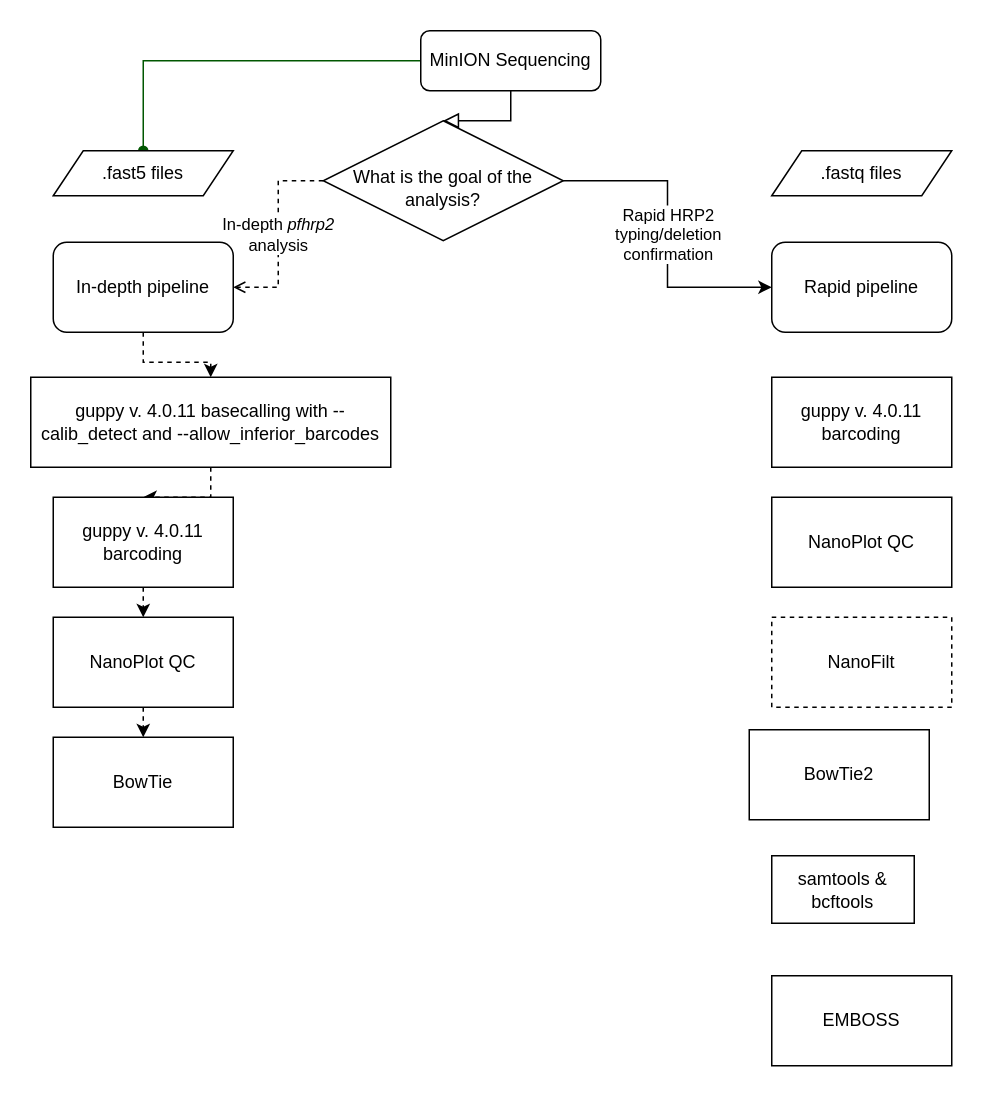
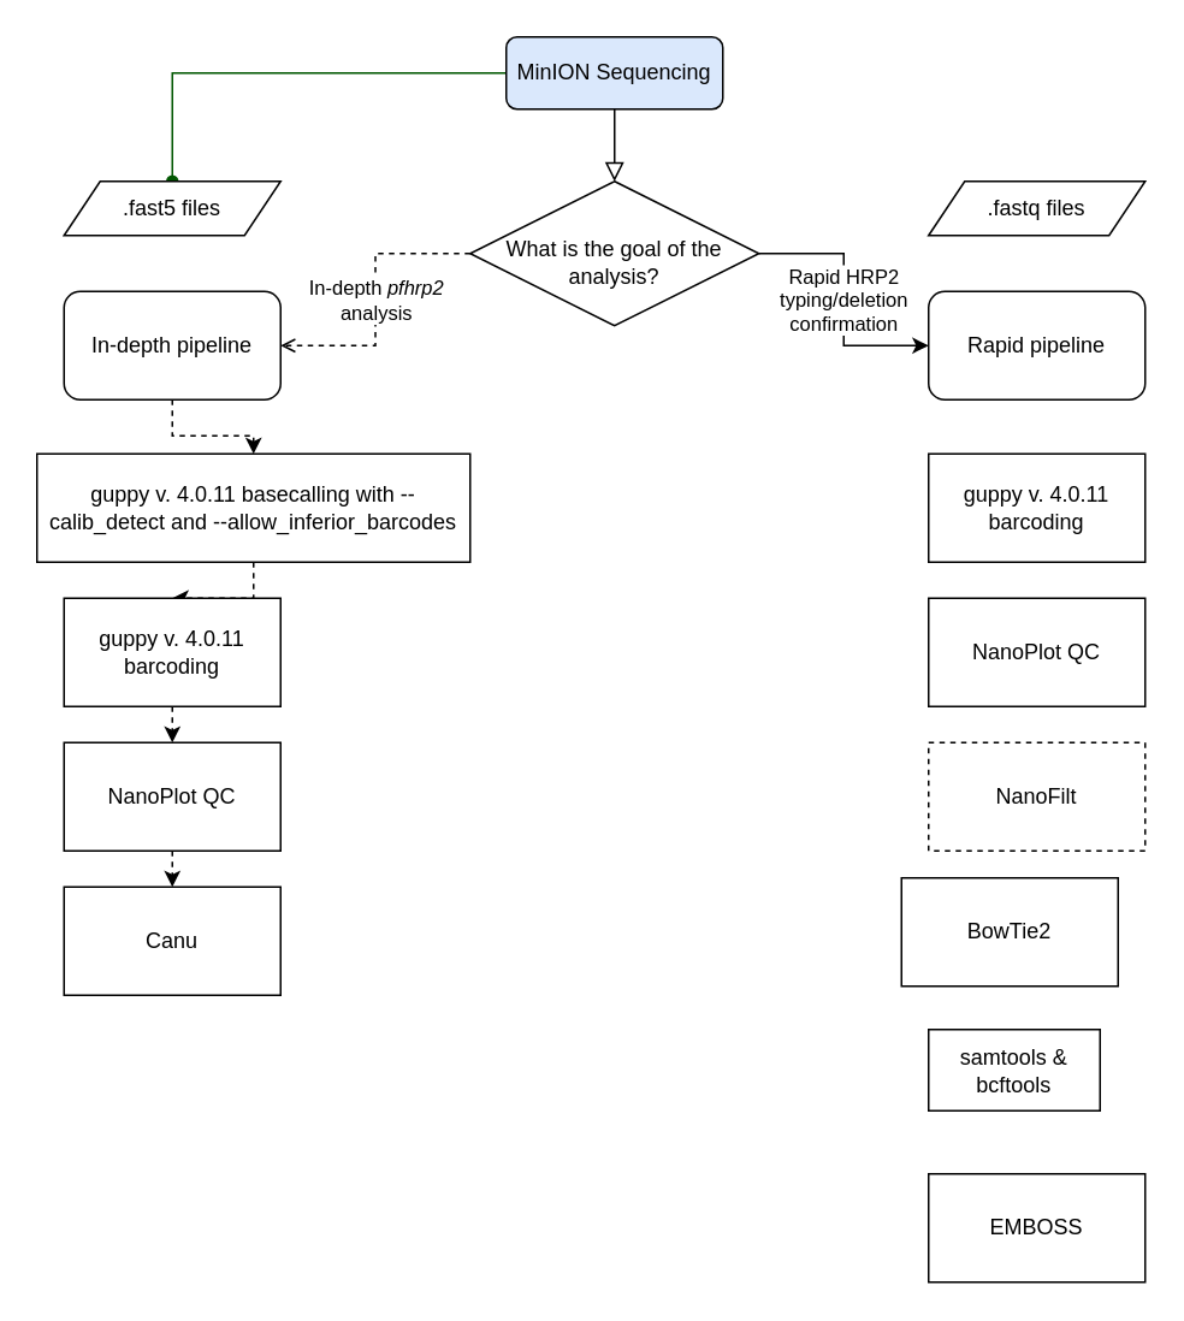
- <mxCell id="4" value="MinION Sequencing" style="rounded=1;whiteSpace=wrap;html=1;fontSize=12;glass=0;strokeWidth=1;shadow=0;" parent="1" vertex="1"><mxGeometry x="280" y="20" width="120" height="40" as="geometry" /></mxCell>
+ <mxCell id="4" value="MinION Sequencing" style="rounded=1;whiteSpace=wrap;html=1;fontSize=12;glass=0;strokeWidth=1;shadow=0;fillColor=#dae8fc;" parent="1" vertex="1"><mxGeometry x="280" y="20" width="120" height="40" as="geometry" /></mxCell>
- <mxCell id="7" value="&lt;div align=&quot;center&quot;&gt;&lt;br&gt;&lt;/div&gt;&lt;div align=&quot;center&quot;&gt;What is the goal of the analysis?&lt;/div&gt;" style="rhombus;whiteSpace=wrap;html=1;shadow=0;fontFamily=Helvetica;fontSize=12;align=center;strokeWidth=1;spacing=6;spacingTop=-4;" parent="1" vertex="1"><mxGeometry x="215" y="80" width="160" height="80" as="geometry" /></mxCell>
+ <mxCell id="7" value="&lt;div align=&quot;center&quot;&gt;&lt;br&gt;&lt;/div&gt;&lt;div align=&quot;center&quot;&gt;What is the goal of the analysis?&lt;/div&gt;" style="rhombus;whiteSpace=wrap;html=1;shadow=0;fontFamily=Helvetica;fontSize=12;align=center;strokeWidth=1;spacing=6;spacingTop=-4;" parent="1" vertex="1"><mxGeometry x="260" y="100" width="160" height="80" as="geometry" /></mxCell>
- <mxCell id="21" value="BowTie" style="rounded=0;whiteSpace=wrap;html=1;" vertex="1" parent="1"><mxGeometry x="35" y="491" width="120" height="60" as="geometry" /></mxCell>
+ <mxCell id="21" value="Canu" style="rounded=0;whiteSpace=wrap;html=1;" vertex="1" parent="1"><mxGeometry x="35" y="491" width="120" height="60" as="geometry" /></mxCell>
